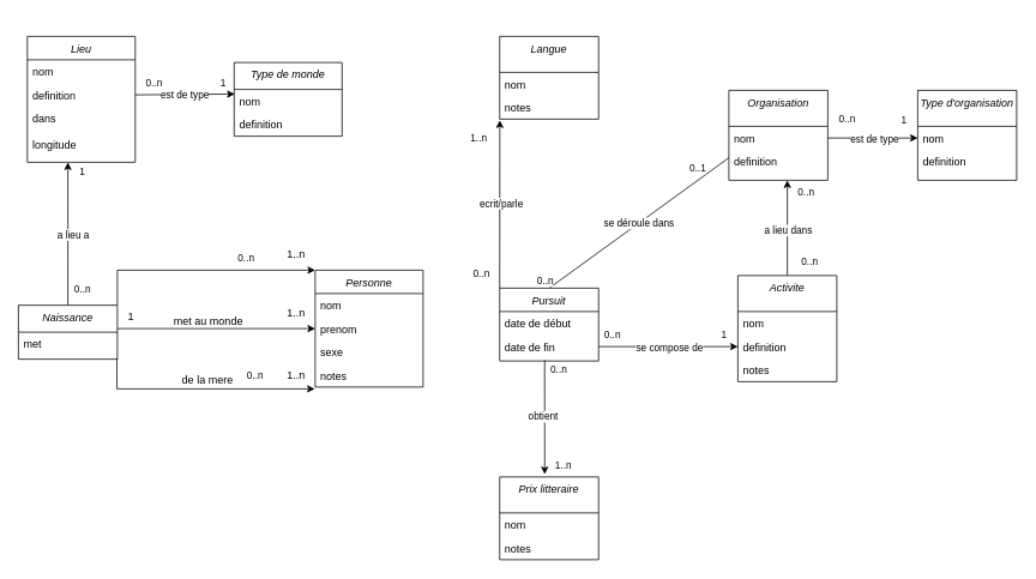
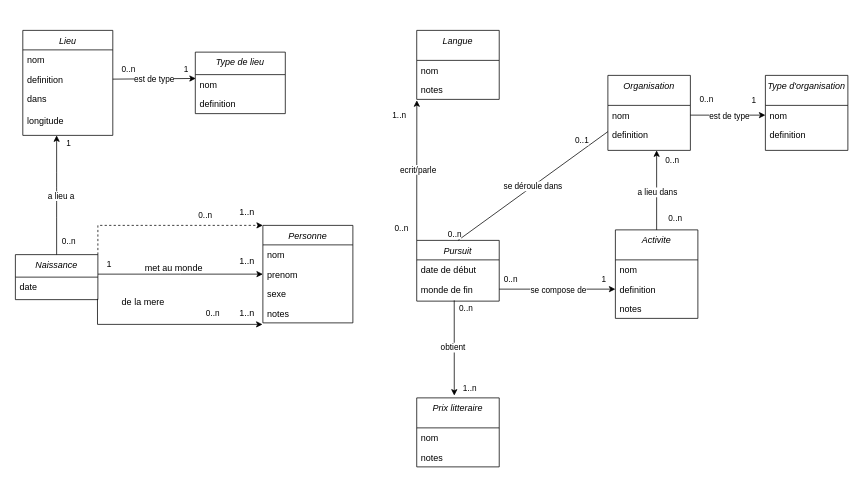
- <mxCell id="55" value="Type de monde" style="swimlane;fontStyle=2;align=center;verticalAlign=top;childLayout=stackLayout;horizontal=1;startSize=30;horizontalStack=0;resizeParent=1;resizeLast=0;collapsible=1;marginBottom=0;rounded=0;shadow=0;strokeWidth=1;" vertex="1" parent="1"><mxGeometry x="259.9" y="69" width="120" height="82" as="geometry"><mxRectangle x="230" y="140" width="160" height="26" as="alternateBounds" /></mxGeometry></mxCell>
+ <mxCell id="55" value="Type de lieu" style="swimlane;fontStyle=2;align=center;verticalAlign=top;childLayout=stackLayout;horizontal=1;startSize=30;horizontalStack=0;resizeParent=1;resizeLast=0;collapsible=1;marginBottom=0;rounded=0;shadow=0;strokeWidth=1;" vertex="1" parent="1"><mxGeometry x="259.9" y="69" width="120" height="82" as="geometry"><mxRectangle x="230" y="140" width="160" height="26" as="alternateBounds" /></mxGeometry></mxCell>
- <mxCell id="58" value="" style="endArrow=classic;html=1;rounded=0;entryX=0;entryY=0;entryDx=0;entryDy=0;exitX=1;exitY=0;exitDx=0;exitDy=0;" edge="1" parent="1" source="11" target="6"><mxGeometry width="50" height="50" relative="1" as="geometry"><mxPoint x="390" y="300" as="sourcePoint" /><mxPoint x="440" y="250" as="targetPoint" /><Array as="points"><mxPoint x="130" y="300" /></Array></mxGeometry></mxCell>
+ <mxCell id="58" value="" style="endArrow=classic;html=1;rounded=0;entryX=0;entryY=0;entryDx=0;entryDy=0;exitX=1;exitY=0;exitDx=0;exitDy=0;dashed=1;" edge="1" parent="1" source="11" target="6"><mxGeometry width="50" height="50" relative="1" as="geometry"><mxPoint x="390" y="300" as="sourcePoint" /><mxPoint x="440" y="250" as="targetPoint" /><Array as="points"><mxPoint x="130" y="300" /></Array></mxGeometry></mxCell>
- <mxCell id="12" value="met" style="text;align=left;verticalAlign=top;spacingLeft=4;spacingRight=4;overflow=hidden;rotatable=0;points=[[0,0.5],[1,0.5]];portConstraint=eastwest;" parent="11" vertex="1"><mxGeometry y="30" width="110" height="26" as="geometry" /></mxCell>
+ <mxCell id="12" value="date" style="text;align=left;verticalAlign=top;spacingLeft=4;spacingRight=4;overflow=hidden;rotatable=0;points=[[0,0.5],[1,0.5]];portConstraint=eastwest;" parent="11" vertex="1"><mxGeometry y="30" width="110" height="26" as="geometry" /></mxCell>
- <mxCell id="35" value="date de fin" style="text;align=left;verticalAlign=top;spacingLeft=4;spacingRight=4;overflow=hidden;rotatable=0;points=[[0,0.5],[1,0.5]];portConstraint=eastwest;rounded=0;shadow=0;html=0;" parent="32" vertex="1"><mxGeometry y="52" width="110" height="26" as="geometry" /></mxCell>
+ <mxCell id="35" value="monde de fin" style="text;align=left;verticalAlign=top;spacingLeft=4;spacingRight=4;overflow=hidden;rotatable=0;points=[[0,0.5],[1,0.5]];portConstraint=eastwest;rounded=0;shadow=0;html=0;" parent="32" vertex="1"><mxGeometry y="52" width="110" height="26" as="geometry" /></mxCell>
- <mxCell id="60" value="de la mere" style="text;html=1;align=center;verticalAlign=middle;resizable=0;points=[];autosize=1;strokeColor=none;fillColor=none;" vertex="1" parent="1"><mxGeometry x="190" y="408" width="80" height="30" as="geometry" /></mxCell>
+ <mxCell id="60" value="de la mere" style="text;html=1;align=center;verticalAlign=middle;resizable=0;points=[];autosize=1;strokeColor=none;fillColor=none;" vertex="1" parent="1"><mxGeometry x="150" y="388" width="80" height="30" as="geometry" /></mxCell>
